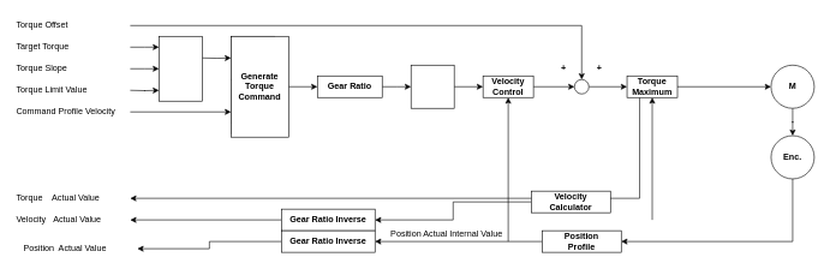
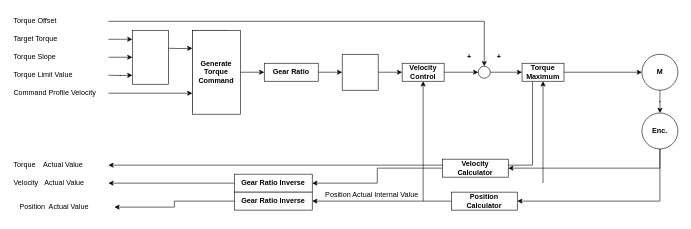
+ <mxCell id="29" style="edgeStyle=orthogonalEdgeStyle;rounded=0;orthogonalLoop=1;jettySize=auto;html=1;exitX=0.5;exitY=1;exitDx=0;exitDy=0;entryX=1;entryY=0.5;entryDx=0;entryDy=0;" parent="1" source="31" target="42" edge="1"><mxGeometry relative="1" as="geometry" /></mxCell>
- <mxCell id="44" value="&lt;b&gt;Position&lt;br&gt;Profile&lt;br&gt;&lt;/b&gt;" style="rounded=0;whiteSpace=wrap;html=1;" parent="1" vertex="1"><mxGeometry x="752" y="320" width="110" height="30" as="geometry" /></mxCell>
+ <mxCell id="44" value="&lt;b&gt;Position&lt;br&gt;Calculator&lt;br&gt;&lt;/b&gt;" style="rounded=0;whiteSpace=wrap;html=1;" parent="1" vertex="1"><mxGeometry x="752" y="320" width="110" height="30" as="geometry" /></mxCell>
